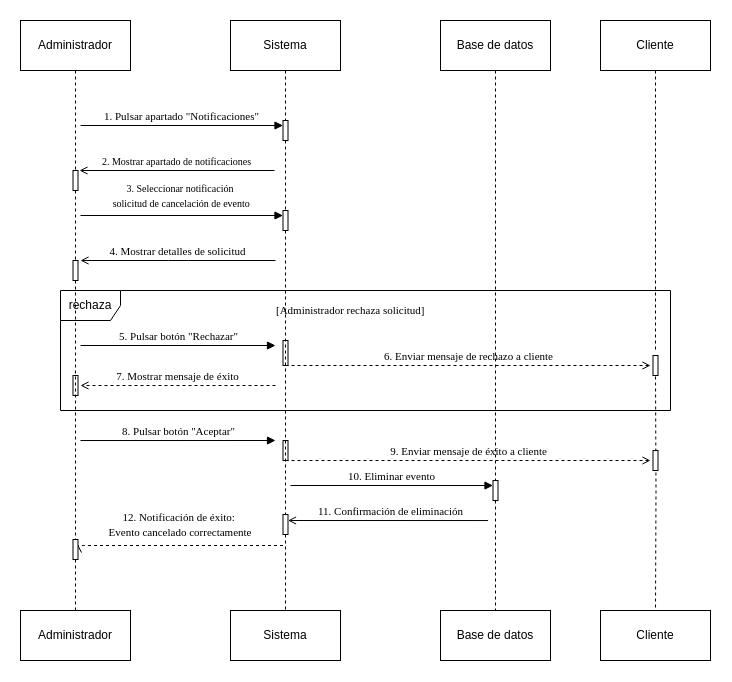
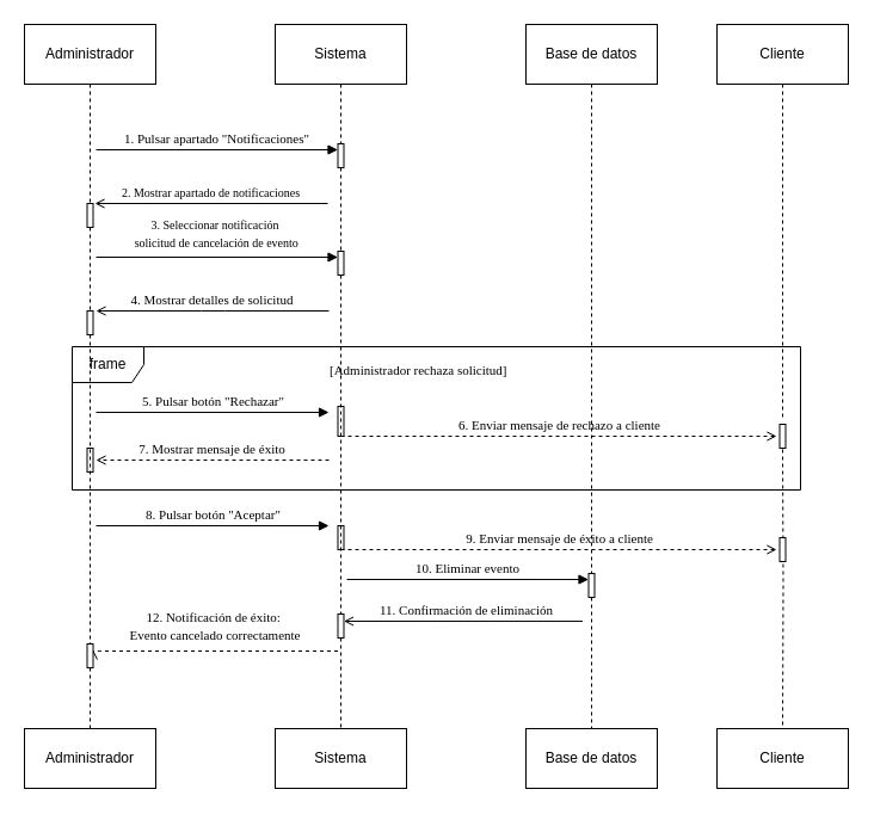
- <mxCell id="41" value="rechaza" style="shape=umlFrame;whiteSpace=wrap;html=1;pointerEvents=0;" vertex="1" parent="1"><mxGeometry x="60" y="290" width="610" height="120" as="geometry" /></mxCell>
+ <mxCell id="41" value="frame" style="shape=umlFrame;whiteSpace=wrap;html=1;pointerEvents=0;" vertex="1" parent="1"><mxGeometry x="60" y="290" width="610" height="120" as="geometry" /></mxCell>
